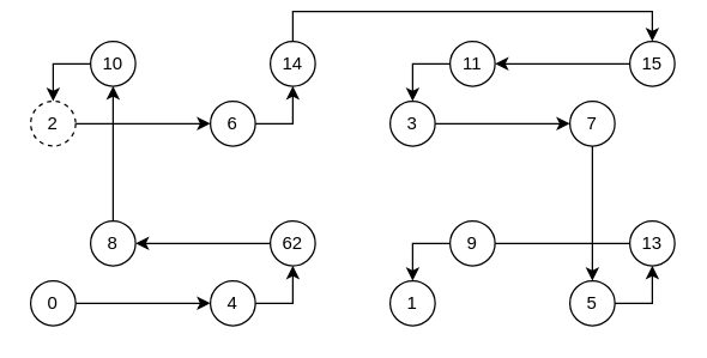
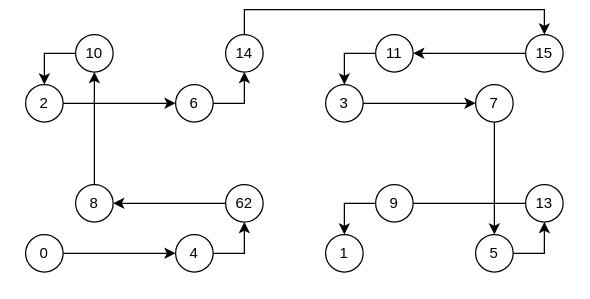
- <mxCell id="9" value="2" style="ellipse;whiteSpace=wrap;html=1;aspect=fixed;dashed=1;" vertex="1" parent="1"><mxGeometry x="20" y="60" width="30" height="30" as="geometry" /></mxCell>
+ <mxCell id="9" value="2" style="ellipse;whiteSpace=wrap;html=1;aspect=fixed;" vertex="1" parent="1"><mxGeometry x="20" y="60" width="30" height="30" as="geometry" /></mxCell>
